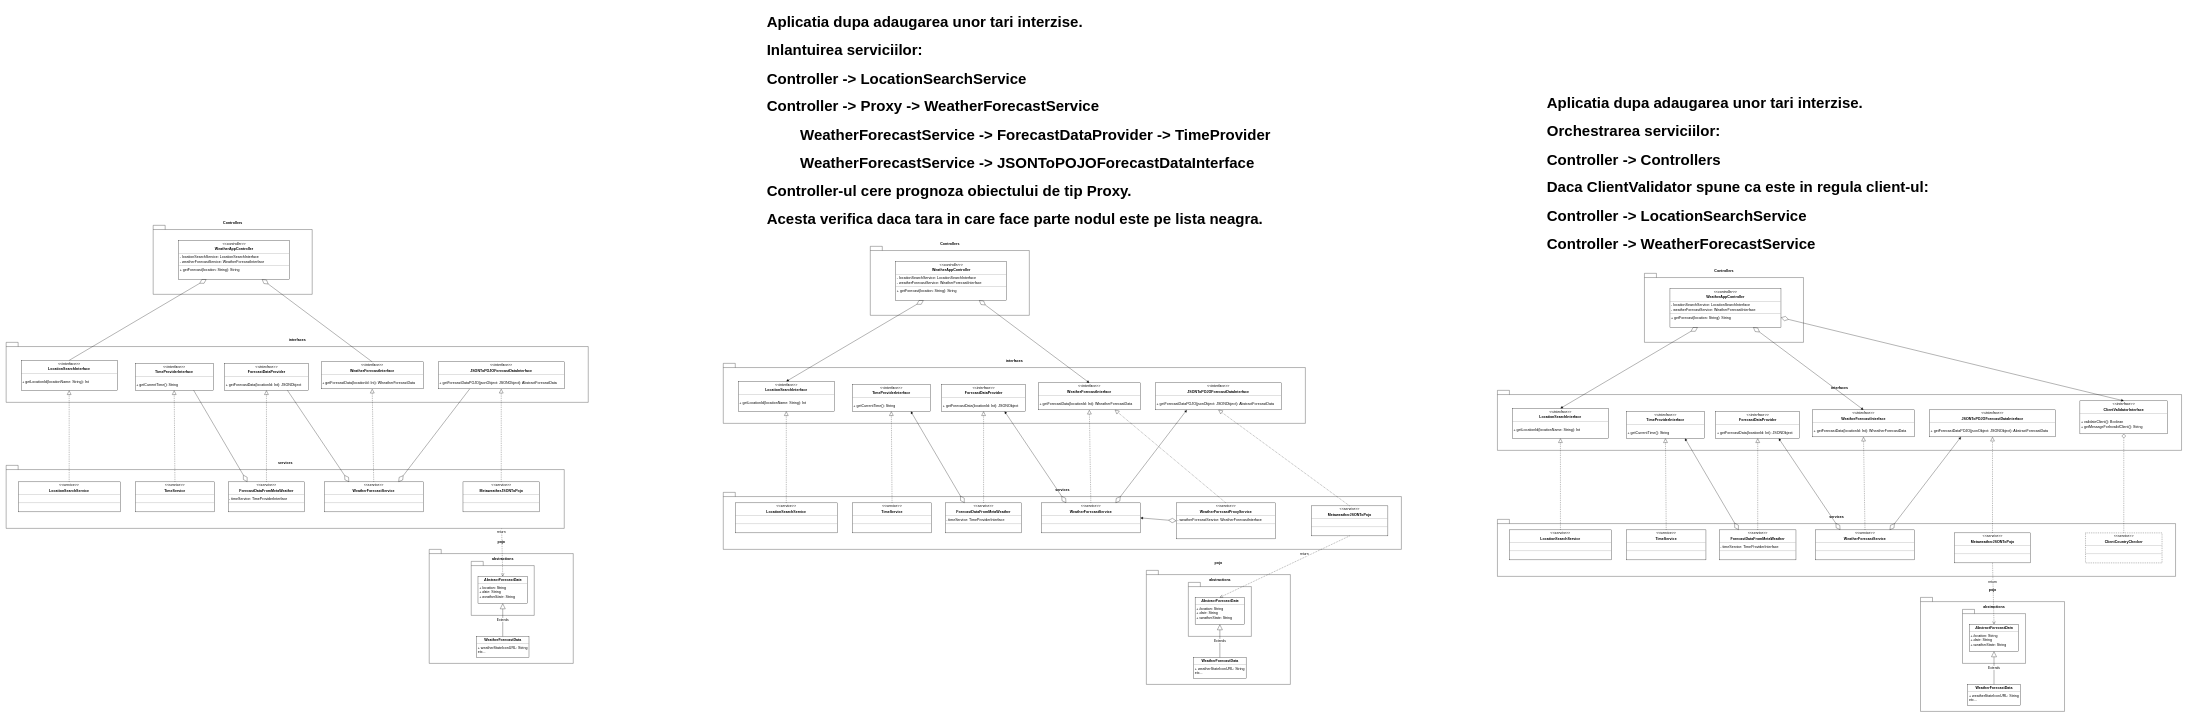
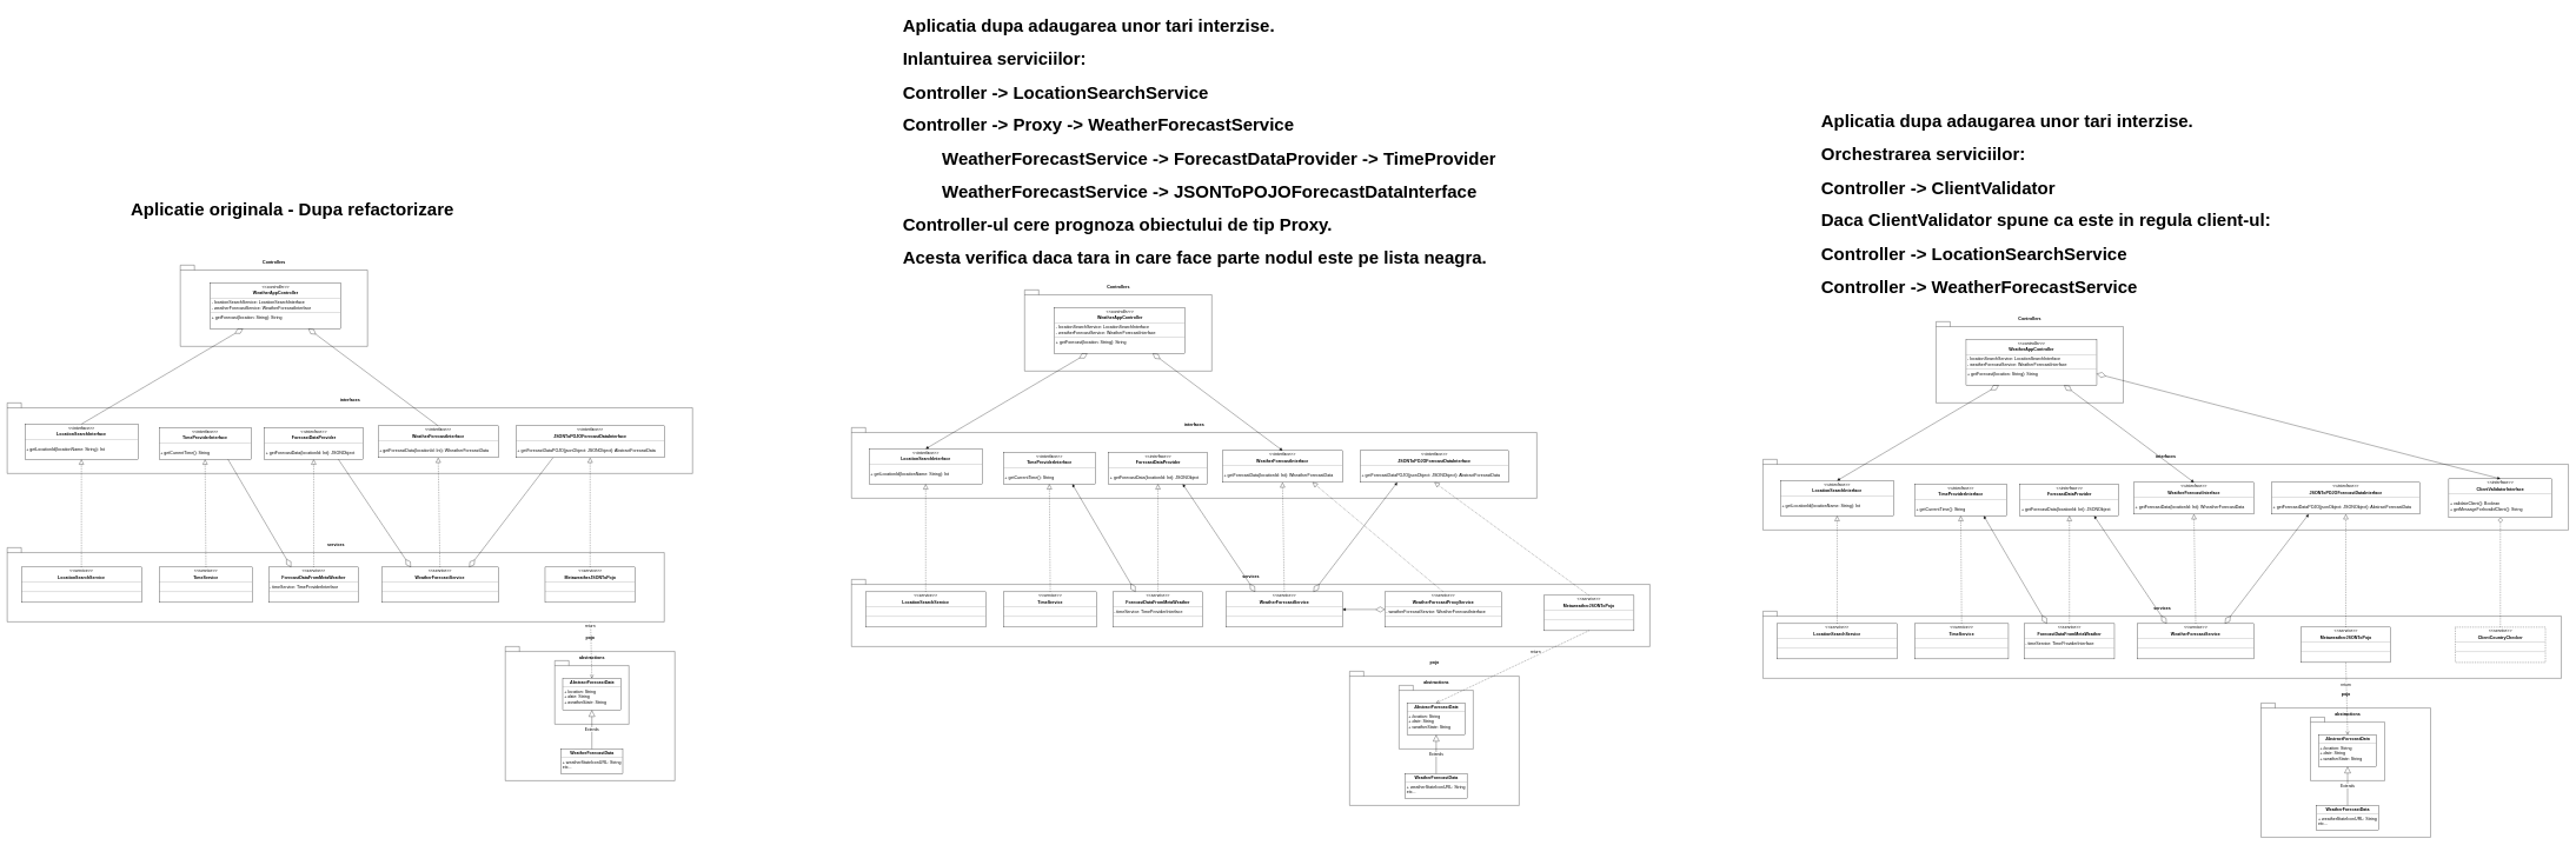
- <mxCell id="79" value="&lt;h1 style=&quot;font-size: 50px&quot;&gt;&lt;font style=&quot;font-size: 50px&quot;&gt;Aplicatia dupa adaugarea unor tari interzise. &lt;br&gt;&lt;/font&gt;&lt;/h1&gt;&lt;h1 style=&quot;font-size: 50px&quot;&gt;&lt;font style=&quot;font-size: 50px&quot;&gt;Orchestrarea serviciilor: &lt;br&gt;&lt;/font&gt;&lt;/h1&gt;&lt;h1 style=&quot;font-size: 50px&quot;&gt;&lt;font style=&quot;font-size: 50px&quot;&gt;Controller -&amp;gt; Controllers &lt;br&gt;&lt;/font&gt;&lt;/h1&gt;&lt;h1 style=&quot;font-size: 50px&quot;&gt;&lt;font style=&quot;font-size: 50px&quot;&gt;Daca ClientValidator spune ca este in regula client-ul: &lt;br&gt;&lt;/font&gt;&lt;/h1&gt;&lt;h1 style=&quot;font-size: 50px&quot;&gt;&lt;font style=&quot;font-size: 50px&quot;&gt;Controller -&amp;gt; LocationSearchService &lt;br&gt;&lt;/font&gt;&lt;/h1&gt;&lt;h1 style=&quot;font-size: 50px&quot;&gt;&lt;font style=&quot;font-size: 50px&quot;&gt;Controller -&amp;gt; WeatherForecastService&lt;br&gt;&lt;/font&gt;&lt;/h1&gt;" style="text;html=1;strokeColor=none;fillColor=none;spacing=5;spacingTop=-20;whiteSpace=wrap;overflow=hidden;rounded=0;" vertex="1" parent="1"><mxGeometry x="5150" y="290" width="1550" height="760" as="geometry" /></mxCell>
+ <mxCell id="79" value="&lt;h1 style=&quot;font-size: 50px&quot;&gt;&lt;font style=&quot;font-size: 50px&quot;&gt;Aplicatia dupa adaugarea unor tari interzise. &lt;br&gt;&lt;/font&gt;&lt;/h1&gt;&lt;h1 style=&quot;font-size: 50px&quot;&gt;&lt;font style=&quot;font-size: 50px&quot;&gt;Orchestrarea serviciilor: &lt;br&gt;&lt;/font&gt;&lt;/h1&gt;&lt;h1 style=&quot;font-size: 50px&quot;&gt;&lt;font style=&quot;font-size: 50px&quot;&gt;Controller -&amp;gt; ClientValidator &lt;br&gt;&lt;/font&gt;&lt;/h1&gt;&lt;h1 style=&quot;font-size: 50px&quot;&gt;&lt;font style=&quot;font-size: 50px&quot;&gt;Daca ClientValidator spune ca este in regula client-ul: &lt;br&gt;&lt;/font&gt;&lt;/h1&gt;&lt;h1 style=&quot;font-size: 50px&quot;&gt;&lt;font style=&quot;font-size: 50px&quot;&gt;Controller -&amp;gt; LocationSearchService &lt;br&gt;&lt;/font&gt;&lt;/h1&gt;&lt;h1 style=&quot;font-size: 50px&quot;&gt;&lt;font style=&quot;font-size: 50px&quot;&gt;Controller -&amp;gt; WeatherForecastService&lt;br&gt;&lt;/font&gt;&lt;/h1&gt;" style="text;html=1;strokeColor=none;fillColor=none;spacing=5;spacingTop=-20;whiteSpace=wrap;overflow=hidden;rounded=0;" vertex="1" parent="1"><mxGeometry x="5150" y="290" width="1550" height="760" as="geometry" /></mxCell>
+ <mxCell id="34" value="&lt;h1 style=&quot;font-size: 50px&quot;&gt;&lt;font style=&quot;font-size: 50px&quot;&gt;Aplicatie originala - Dupa refactorizare&lt;br&gt;&lt;/font&gt;&lt;/h1&gt;&lt;p style=&quot;font-size: 50px&quot;&gt;&lt;font style=&quot;font-size: 50px&quot;&gt;&lt;br&gt;&lt;/font&gt;&lt;/p&gt;" style="text;html=1;strokeColor=none;fillColor=none;spacing=5;spacingTop=-20;whiteSpace=wrap;overflow=hidden;rounded=0;" vertex="1" parent="1"><mxGeometry x="365" y="540" width="945" height="140" as="geometry" /></mxCell>
- <mxCell id="86" value="&lt;p style=&quot;margin: 0px ; margin-top: 4px ; text-align: center&quot;&gt;&lt;i&gt;&amp;lt;&amp;lt;interface&amp;gt;&amp;gt;&lt;/i&gt;&lt;/p&gt;&lt;p style=&quot;margin: 0px ; margin-top: 4px ; text-align: center&quot;&gt;&lt;b&gt;ClientValidatorInterface&lt;/b&gt;&lt;br&gt;&lt;/p&gt;&lt;hr size=&quot;1&quot;&gt;&lt;br&gt;&lt;p style=&quot;margin: 0px ; margin-left: 4px&quot;&gt;+ validateClient(): Boolean&lt;/p&gt;&lt;p style=&quot;margin: 0px ; margin-left: 4px&quot;&gt;+ getMessageForInvalidClient(): String&lt;br&gt;&lt;/p&gt;" style="verticalAlign=top;align=left;overflow=fill;fontSize=12;fontFamily=Helvetica;html=1;" vertex="1" parent="1"><mxGeometry x="6931.25" y="1335" width="292.5" height="110" as="geometry" /></mxCell>
+ <mxCell id="86" value="&lt;p style=&quot;margin: 0px ; margin-top: 4px ; text-align: center&quot;&gt;&lt;i&gt;&amp;lt;&amp;lt;interface&amp;gt;&amp;gt;&lt;/i&gt;&lt;/p&gt;&lt;p style=&quot;margin: 0px ; margin-top: 4px ; text-align: center&quot;&gt;&lt;b&gt;ClientValidatorInterface&lt;/b&gt;&lt;br&gt;&lt;/p&gt;&lt;hr size=&quot;1&quot;&gt;&lt;br&gt;&lt;p style=&quot;margin: 0px ; margin-left: 4px&quot;&gt;+ validateClient(): Boolean&lt;/p&gt;&lt;p style=&quot;margin: 0px ; margin-left: 4px&quot;&gt;+ getMessageForInvalidClient(): String&lt;br&gt;&lt;/p&gt;" style="verticalAlign=top;align=left;overflow=fill;fontSize=12;fontFamily=Helvetica;html=1;" vertex="1" parent="1"><mxGeometry x="6931.25" y="1355" width="292.5" height="110" as="geometry" /></mxCell>
- <mxCell id="61" value="&lt;p style=&quot;margin: 0px ; margin-top: 4px ; text-align: center&quot;&gt;&lt;i&gt;&amp;lt;&amp;lt;service&amp;gt;&amp;gt;&lt;/i&gt;&lt;/p&gt;&lt;p style=&quot;margin: 0px ; margin-top: 4px ; text-align: center&quot;&gt;&lt;b&gt;WeatherForecastProxyService&lt;/b&gt;&lt;br&gt;&lt;/p&gt;&lt;hr size=&quot;1&quot;&gt;&amp;nbsp;- weatherForecastService: WeatherForecastInterface&lt;br&gt;&lt;hr size=&quot;1&quot;&gt;&lt;p style=&quot;margin: 0px ; margin-left: 4px&quot;&gt;&lt;br&gt;&lt;/p&gt;" style="verticalAlign=top;align=left;overflow=fill;fontSize=12;fontFamily=Helvetica;html=1;" vertex="1" parent="1"><mxGeometry x="3920" y="1675" width="330" height="120" as="geometry" /></mxCell>
+ <mxCell id="61" value="&lt;p style=&quot;margin: 0px ; margin-top: 4px ; text-align: center&quot;&gt;&lt;i&gt;&amp;lt;&amp;lt;service&amp;gt;&amp;gt;&lt;/i&gt;&lt;/p&gt;&lt;p style=&quot;margin: 0px ; margin-top: 4px ; text-align: center&quot;&gt;&lt;b&gt;WeatherForecastProxyService&lt;/b&gt;&lt;br&gt;&lt;/p&gt;&lt;hr size=&quot;1&quot;&gt;&amp;nbsp;- weatherForecastService: WeatherForecastInterface&lt;br&gt;&lt;hr size=&quot;1&quot;&gt;&lt;p style=&quot;margin: 0px ; margin-left: 4px&quot;&gt;&lt;br&gt;&lt;/p&gt;" style="verticalAlign=top;align=left;overflow=fill;fontSize=12;fontFamily=Helvetica;html=1;" vertex="1" parent="1"><mxGeometry x="3920" y="1675" width="330" height="100" as="geometry" /></mxCell>
